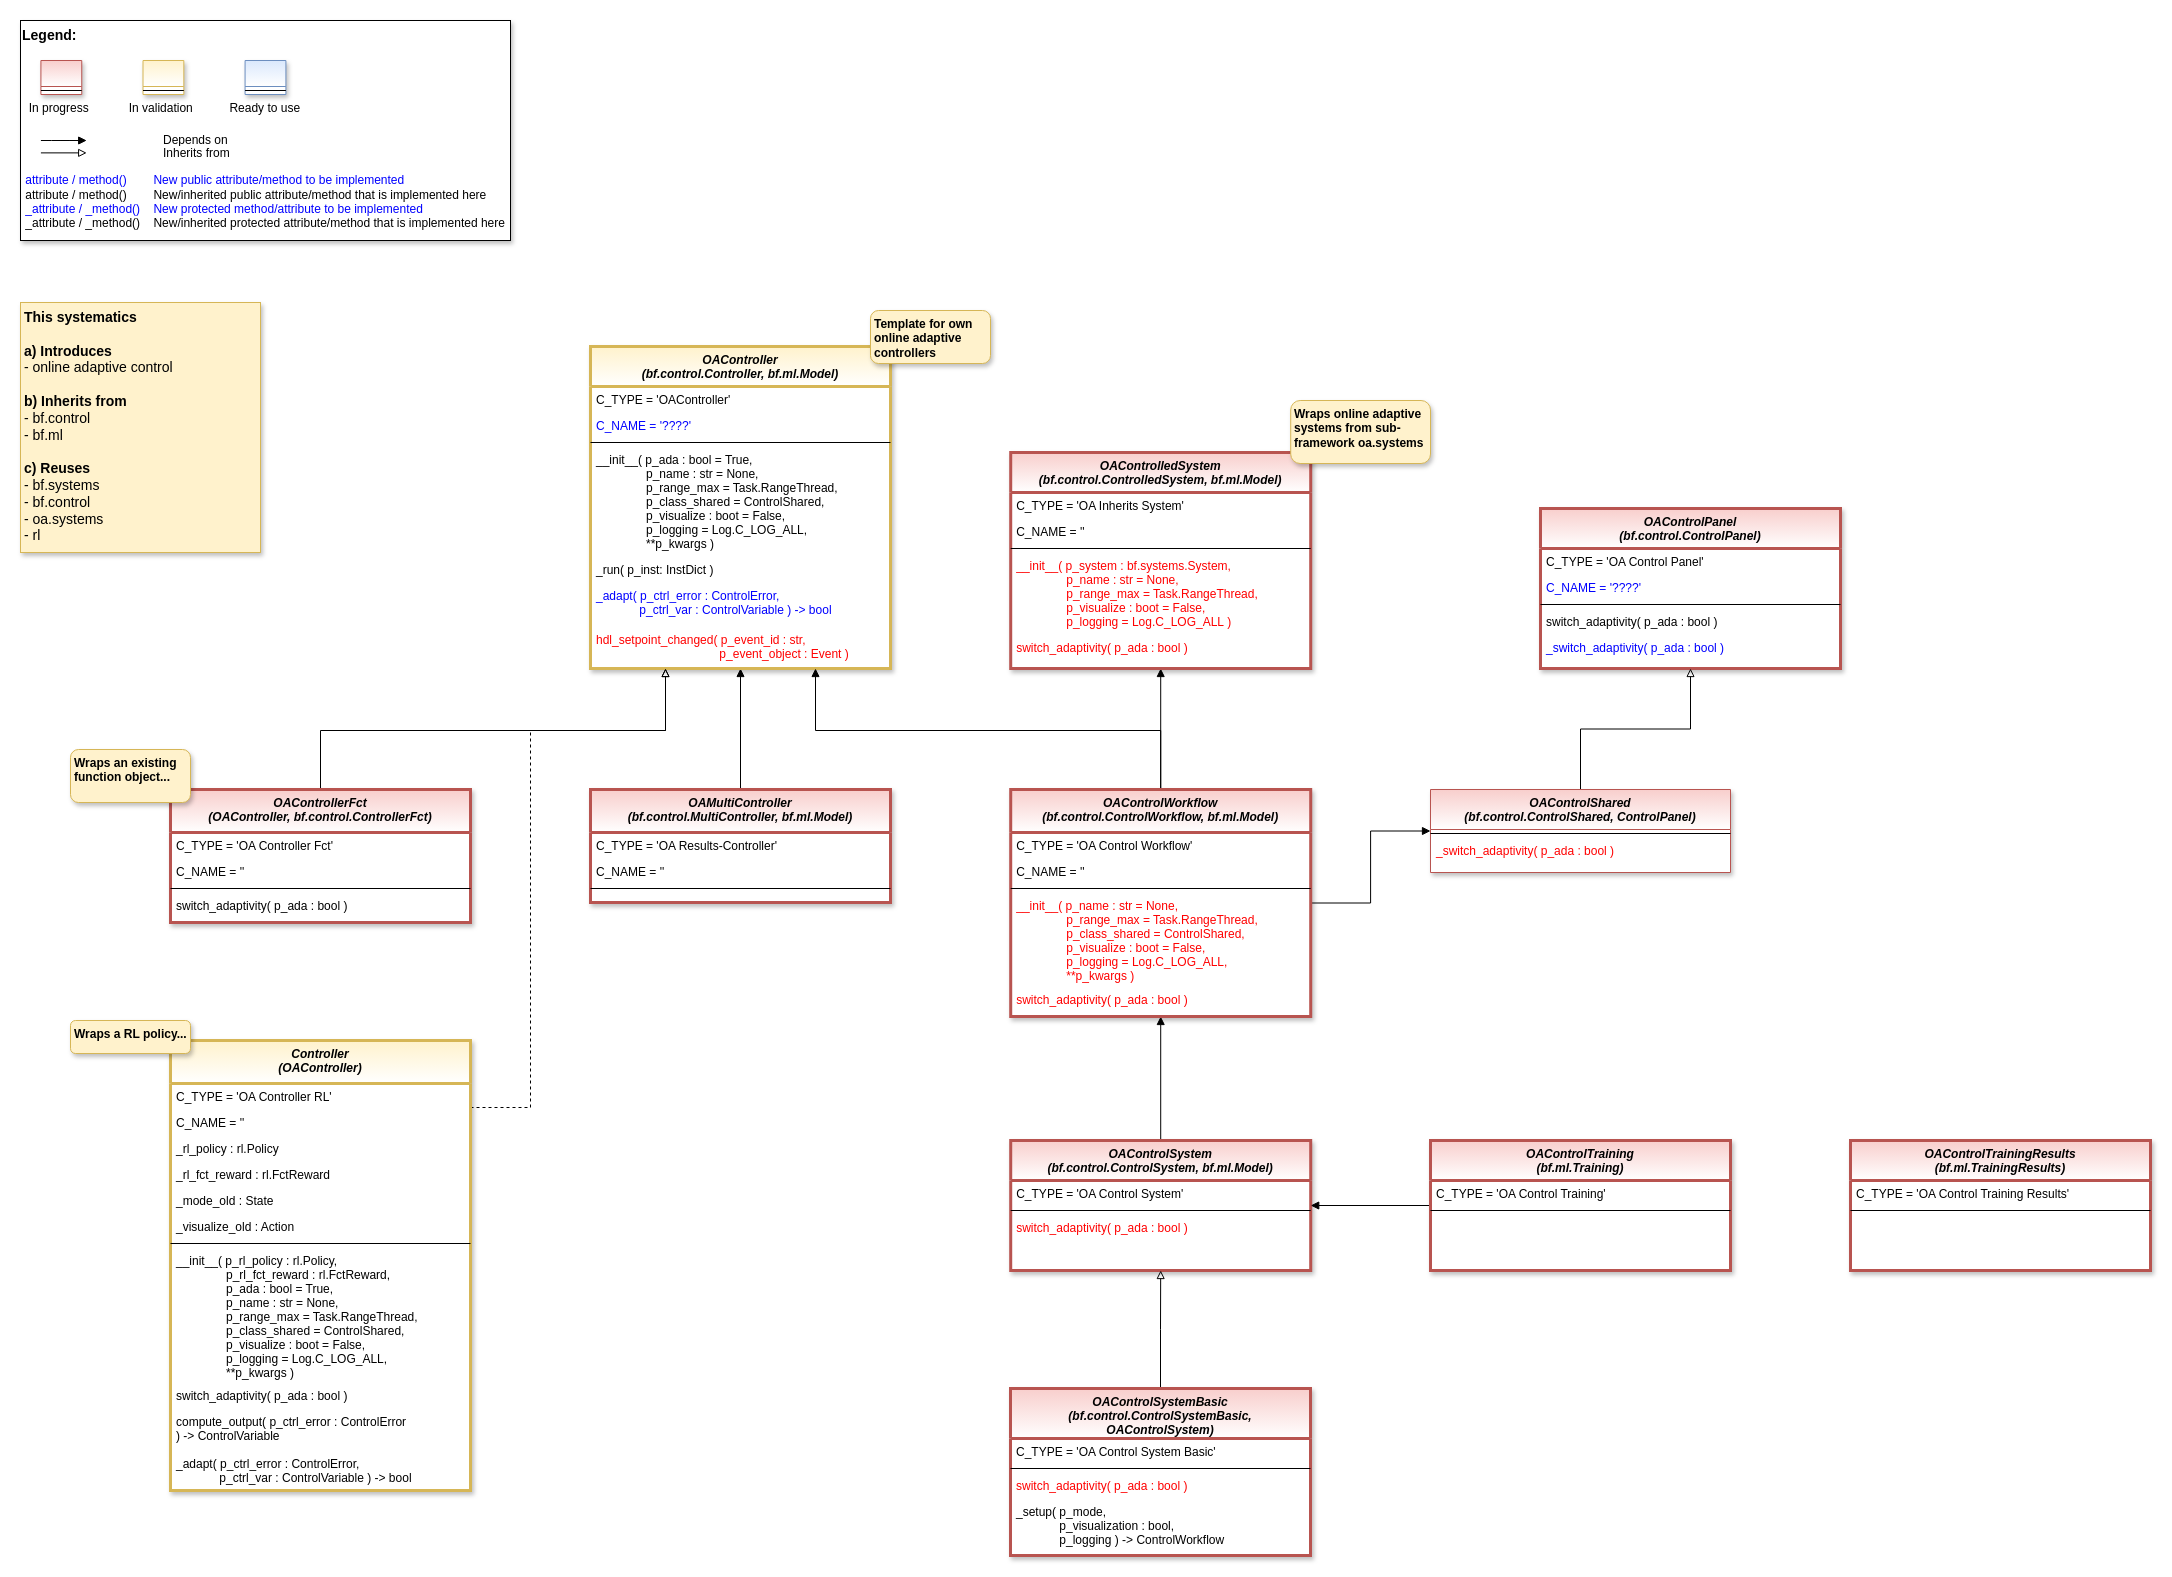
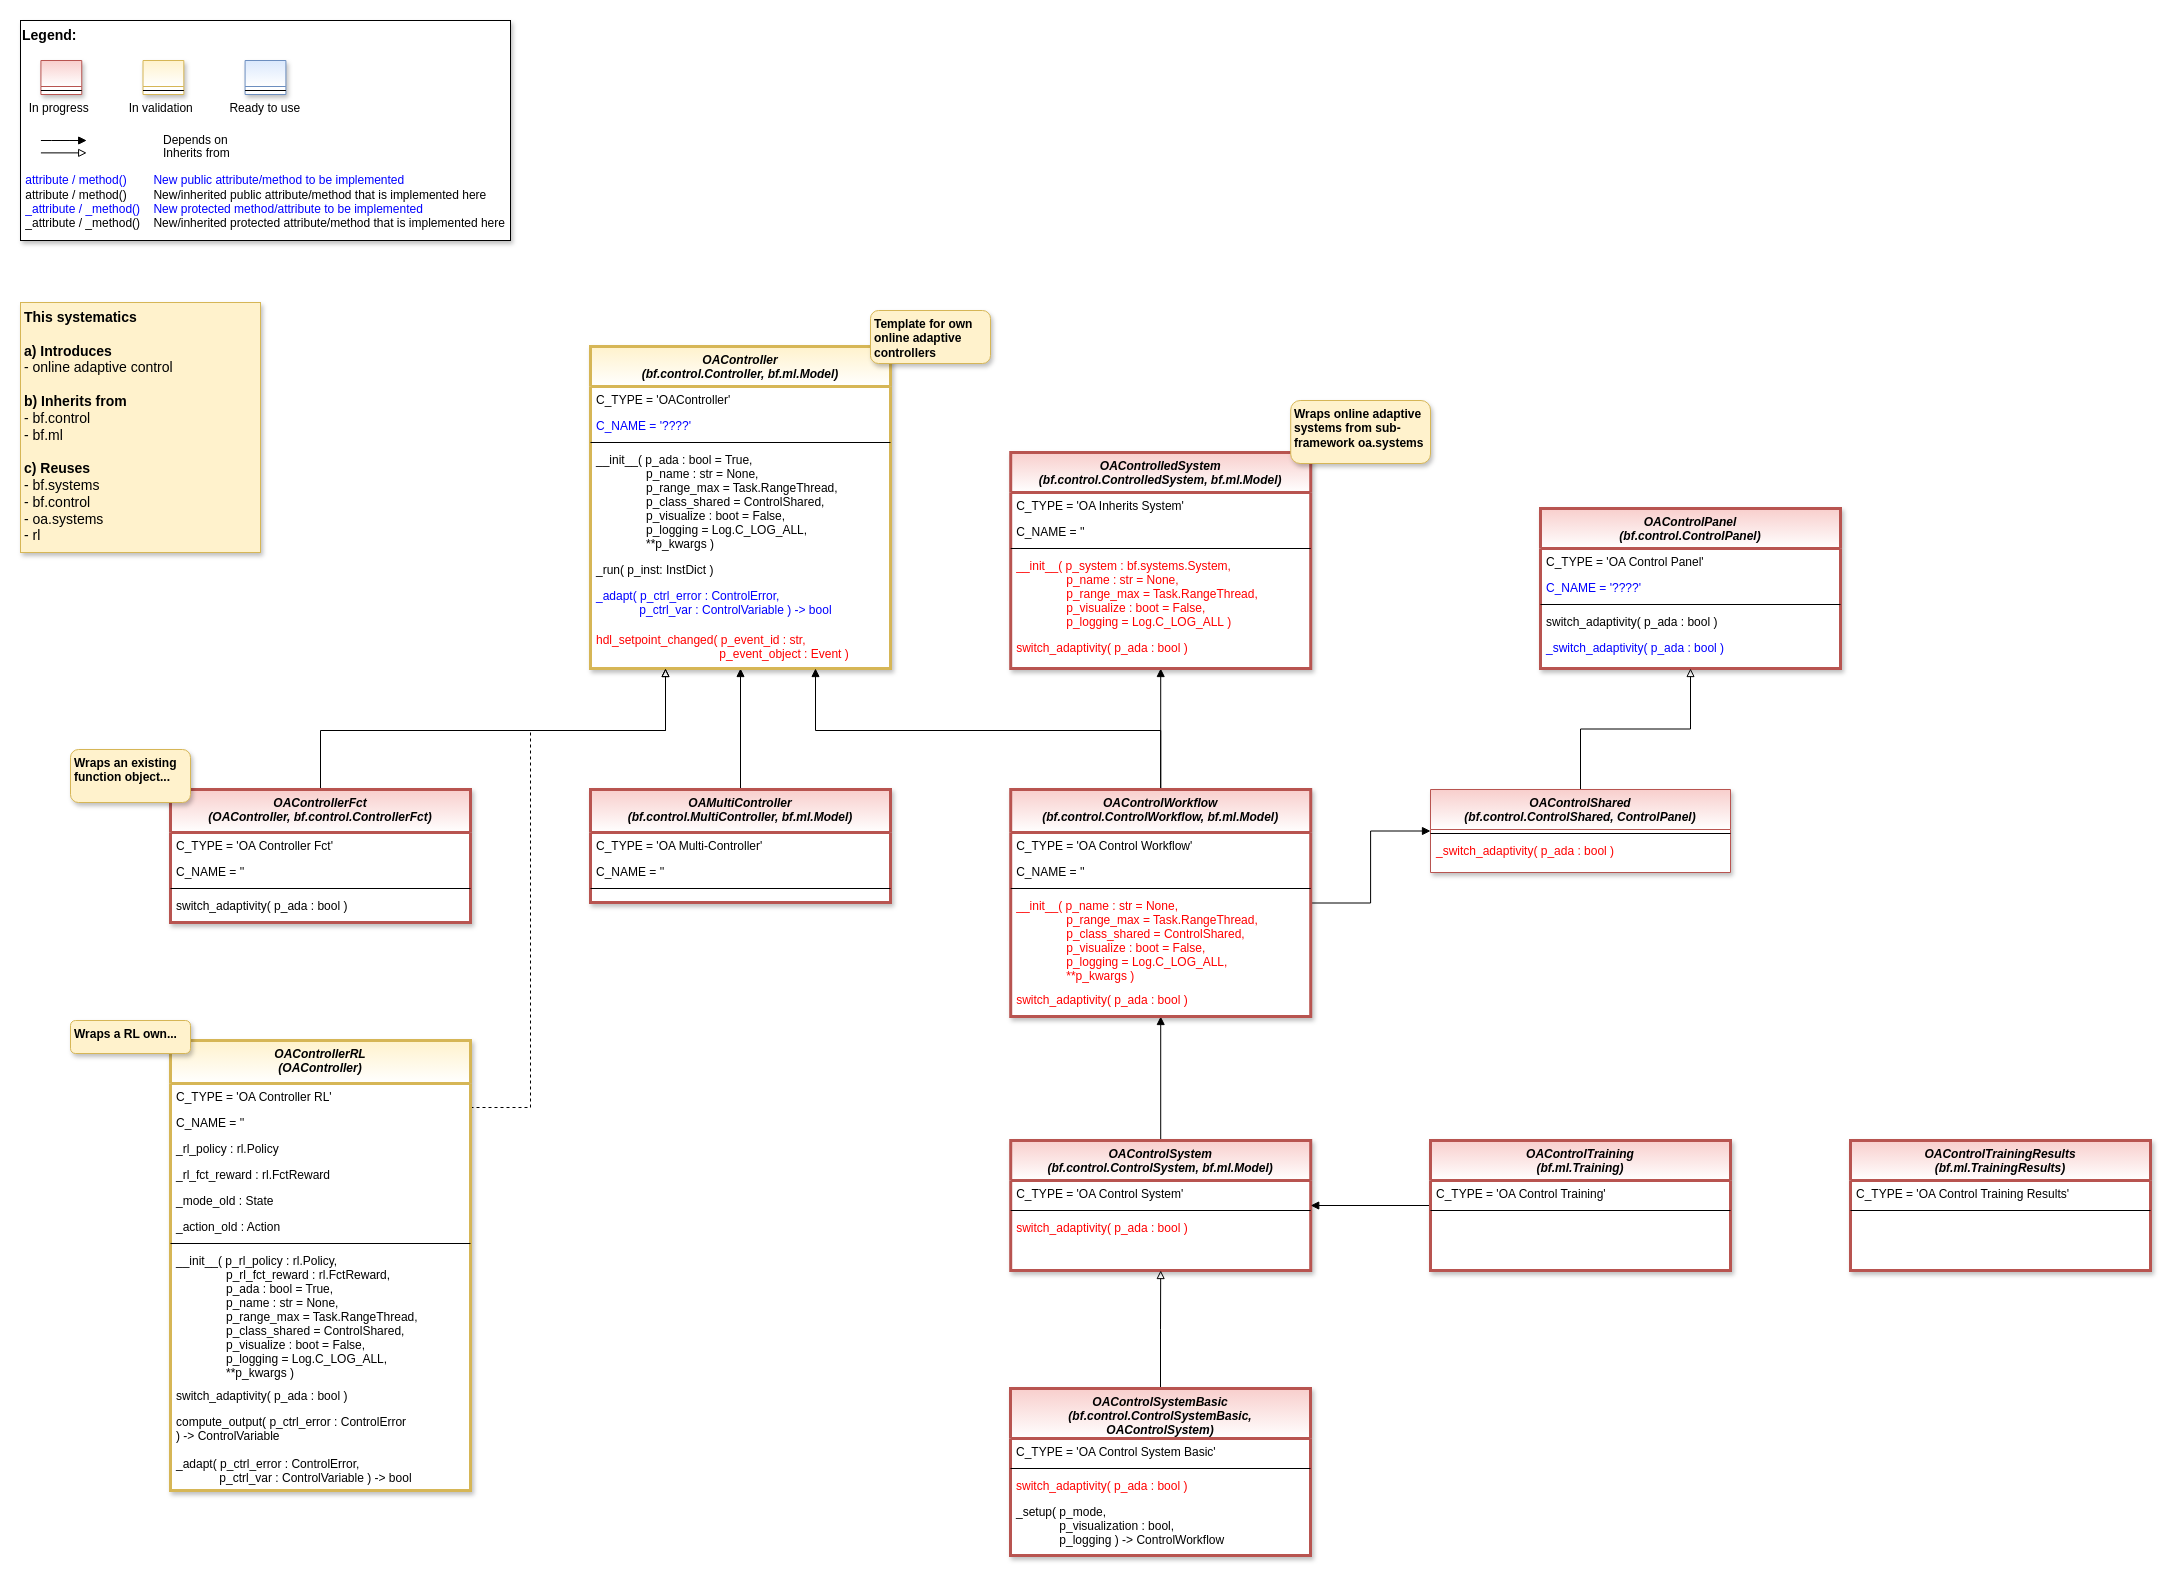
- <mxCell id="4" value="C_TYPE = 'OA Results-Controller'" style="text;align=left;verticalAlign=top;spacingLeft=4;spacingRight=4;overflow=hidden;rotatable=0;points=[[0,0.5],[1,0.5]];portConstraint=eastwest;fontColor=default;" parent="3" vertex="1"><mxGeometry y="43" width="300" height="26" as="geometry" /></mxCell>
+ <mxCell id="4" value="C_TYPE = 'OA Multi-Controller'" style="text;align=left;verticalAlign=top;spacingLeft=4;spacingRight=4;overflow=hidden;rotatable=0;points=[[0,0.5],[1,0.5]];portConstraint=eastwest;fontColor=default;" parent="3" vertex="1"><mxGeometry y="43" width="300" height="26" as="geometry" /></mxCell>
- <mxCell id="77" value="&lt;b style=&quot;border-color: var(--border-color);&quot;&gt;Wraps a RL policy...&lt;/b&gt;" style="rounded=1;whiteSpace=wrap;html=1;align=left;spacingLeft=2;verticalAlign=top;fillColor=#fff2cc;strokeColor=#d6b656;gradientColor=none;shadow=1;" parent="1" vertex="1"><mxGeometry x="70" y="1020" width="120" height="33" as="geometry" /></mxCell>
+ <mxCell id="77" value="&lt;b style=&quot;border-color: var(--border-color);&quot;&gt;Wraps a RL own...&lt;/b&gt;" style="rounded=1;whiteSpace=wrap;html=1;align=left;spacingLeft=2;verticalAlign=top;fillColor=#fff2cc;strokeColor=#d6b656;gradientColor=none;shadow=1;" parent="1" vertex="1"><mxGeometry x="70" y="1020" width="120" height="33" as="geometry" /></mxCell>
- <mxCell id="65" value="Controller&#10;(OAController)" style="swimlane;fontStyle=3;align=center;verticalAlign=top;childLayout=stackLayout;horizontal=1;startSize=43;horizontalStack=0;resizeParent=1;resizeLast=0;collapsible=1;marginBottom=0;rounded=0;shadow=1;strokeWidth=3;fillColor=#fff2cc;strokeColor=#d6b656;swimlaneFillColor=#ffffff;gradientColor=#FFFFFF;" parent="1" vertex="1"><mxGeometry x="170" y="1040" width="300" height="450" as="geometry"><mxRectangle x="230" y="140" width="160" height="26" as="alternateBounds" /></mxGeometry></mxCell>
+ <mxCell id="65" value="OAControllerRL&#10;(OAController)" style="swimlane;fontStyle=3;align=center;verticalAlign=top;childLayout=stackLayout;horizontal=1;startSize=43;horizontalStack=0;resizeParent=1;resizeLast=0;collapsible=1;marginBottom=0;rounded=0;shadow=1;strokeWidth=3;fillColor=#fff2cc;strokeColor=#d6b656;swimlaneFillColor=#ffffff;gradientColor=#FFFFFF;" parent="1" vertex="1"><mxGeometry x="170" y="1040" width="300" height="450" as="geometry"><mxRectangle x="230" y="140" width="160" height="26" as="alternateBounds" /></mxGeometry></mxCell>
- <mxCell id="71" value="_visualize_old : Action" style="text;align=left;verticalAlign=top;spacingLeft=4;spacingRight=4;overflow=hidden;rotatable=0;points=[[0,0.5],[1,0.5]];portConstraint=eastwest;fontColor=default;" parent="65" vertex="1"><mxGeometry y="173" width="300" height="26" as="geometry" /></mxCell>
+ <mxCell id="71" value="_action_old : Action" style="text;align=left;verticalAlign=top;spacingLeft=4;spacingRight=4;overflow=hidden;rotatable=0;points=[[0,0.5],[1,0.5]];portConstraint=eastwest;fontColor=default;" parent="65" vertex="1"><mxGeometry y="173" width="300" height="26" as="geometry" /></mxCell>
